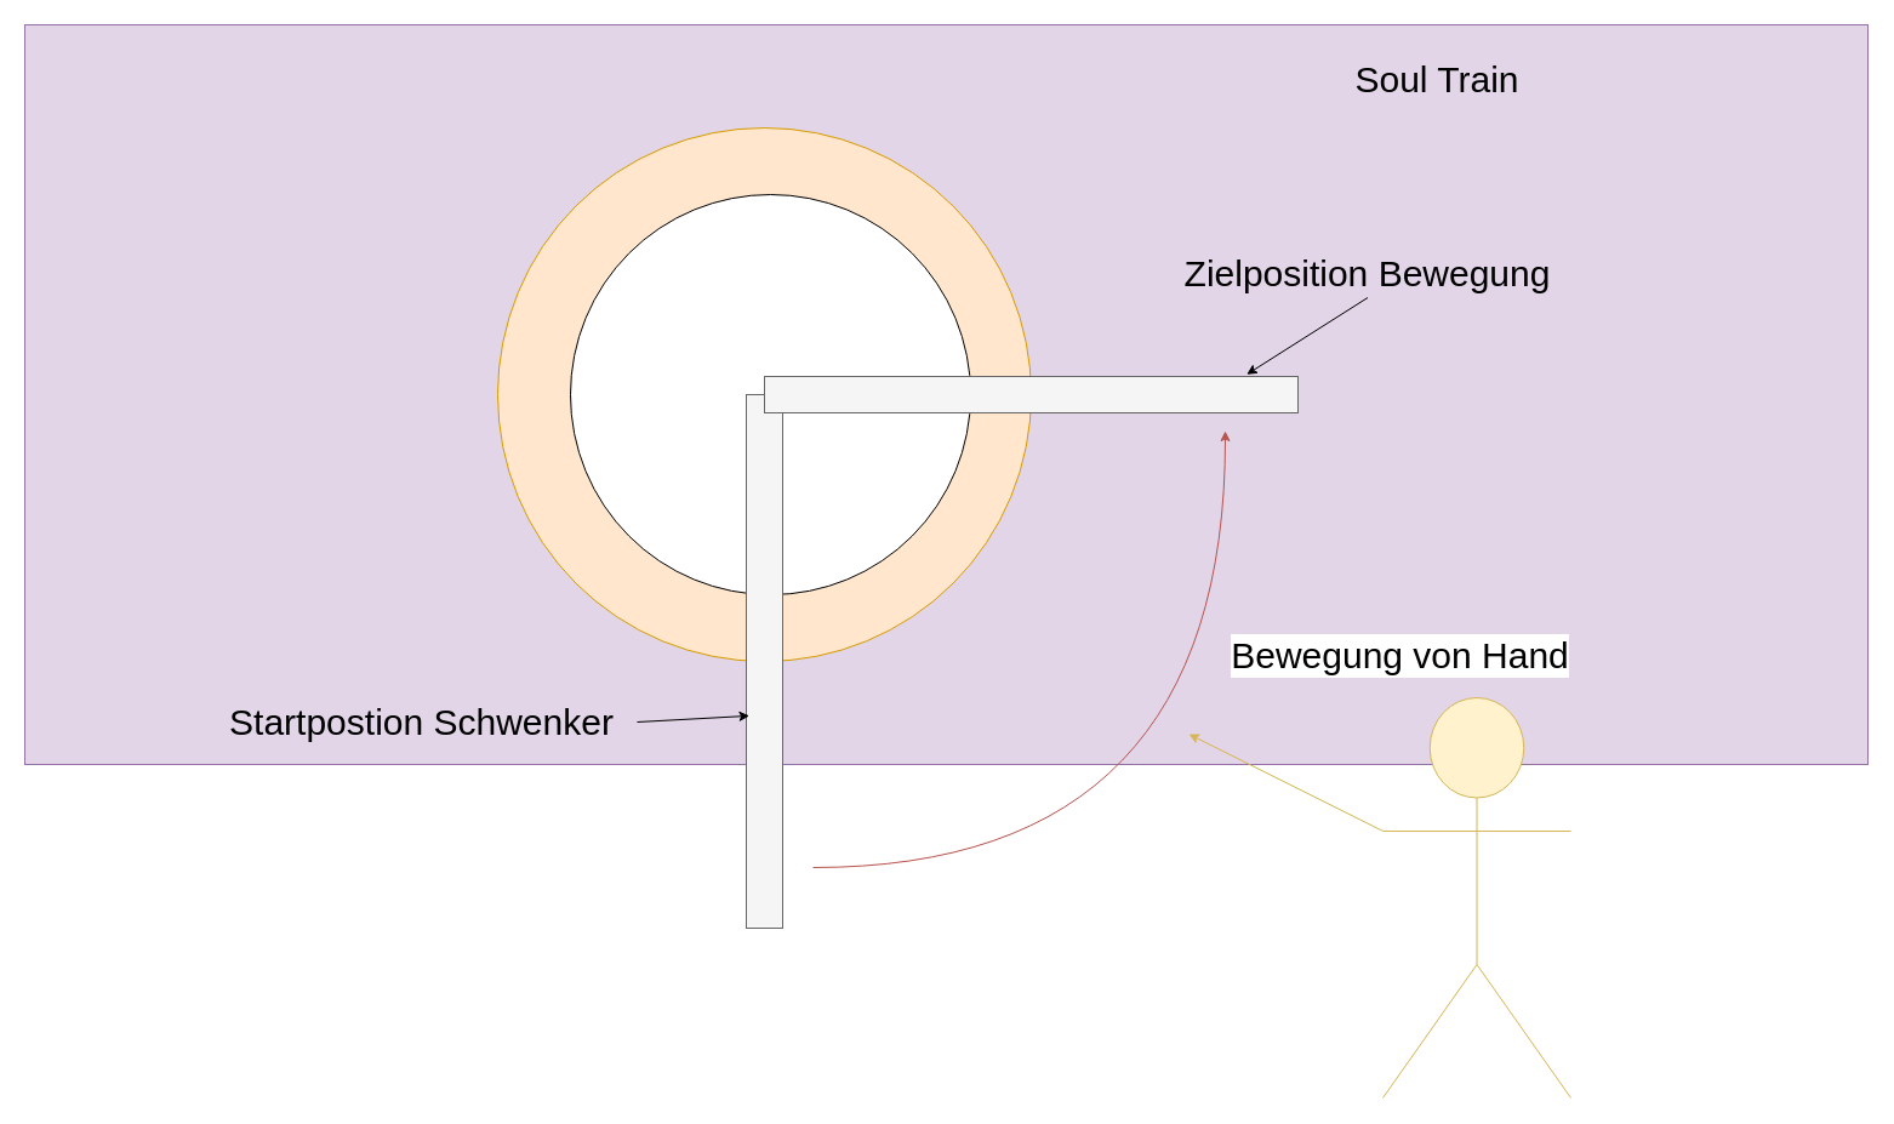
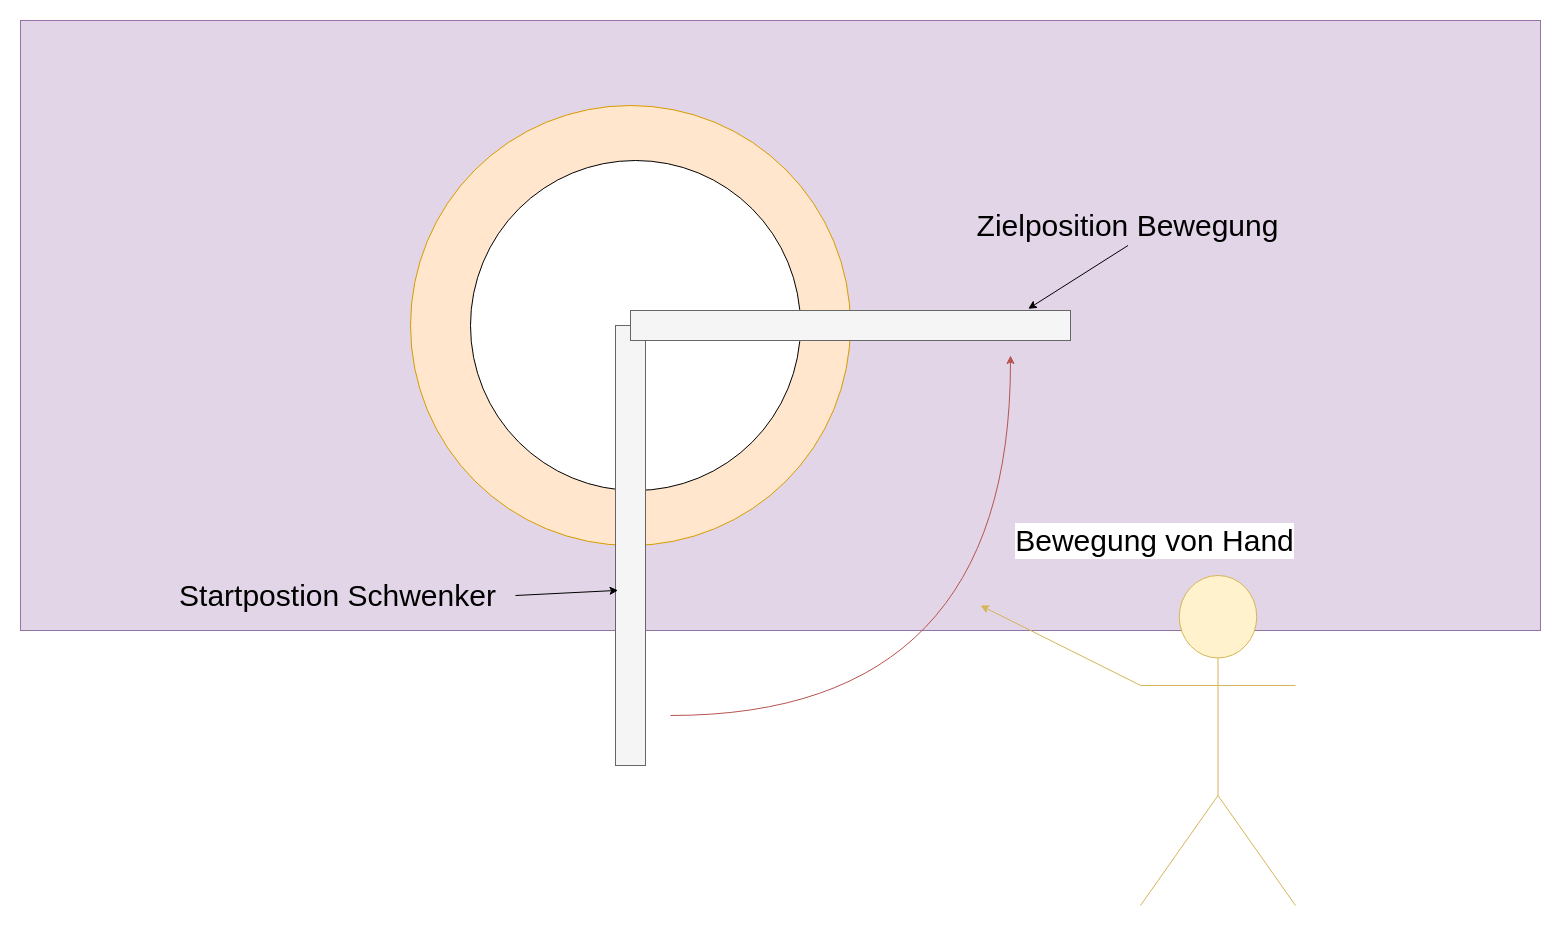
- <mxCell id="15" value="Soul Train" style="text;html=1;strokeColor=none;fillColor=none;align=center;verticalAlign=middle;whiteSpace=wrap;rounded=0;fontSize=30;" vertex="1" parent="1"><mxGeometry x="1010" y="45" width="350" height="40" as="geometry" /></mxCell>
- <mxCell id="7" value="Startpostion Schwenker" style="text;html=1;strokeColor=none;fillColor=none;align=center;verticalAlign=middle;whiteSpace=wrap;rounded=0;fontSize=30;" vertex="1" parent="1"><mxGeometry x="170" y="575" width="355" height="40" as="geometry" /></mxCell>
+ <mxCell id="7" value="Startpostion Schwenker" style="text;html=1;strokeColor=none;fillColor=none;align=center;verticalAlign=middle;whiteSpace=wrap;rounded=0;fontSize=30;" vertex="1" parent="1"><mxGeometry x="160" y="575" width="355" height="40" as="geometry" /></mxCell>
